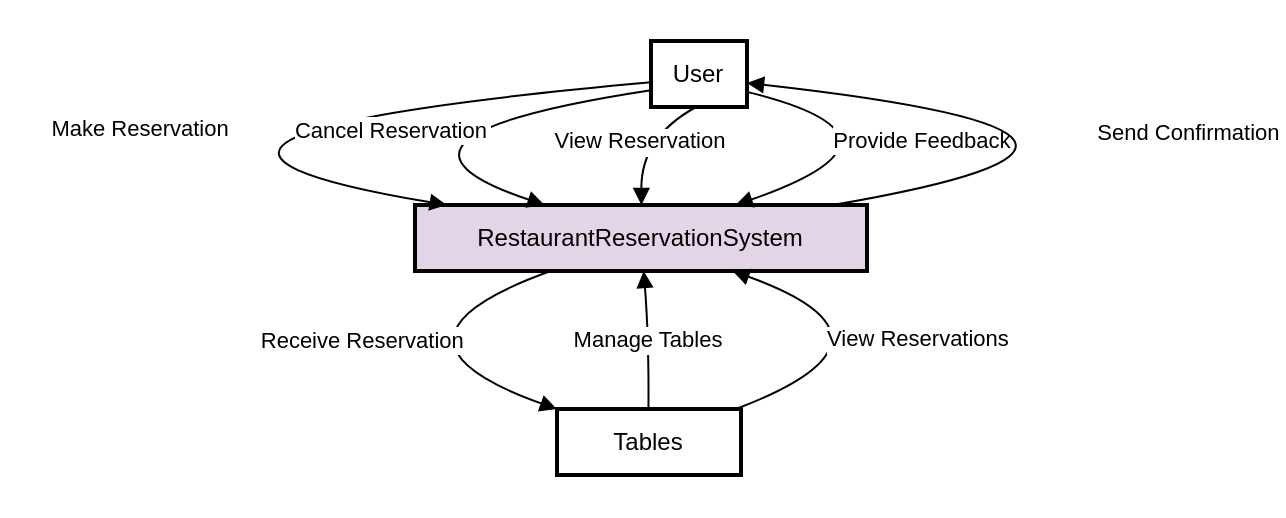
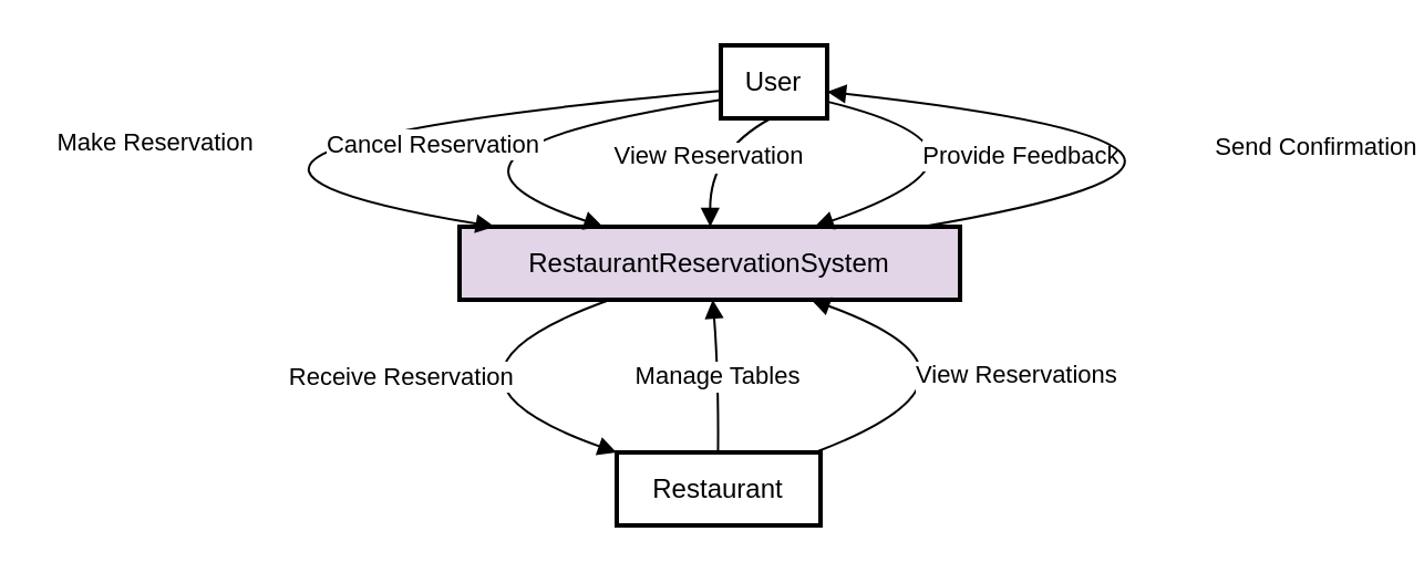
- <mxCell id="4" value="Tables" style="whiteSpace=wrap;strokeWidth=2;" vertex="1" parent="1"><mxGeometry x="278" y="204" width="92" height="33" as="geometry" /></mxCell>
+ <mxCell id="4" value="Restaurant" style="whiteSpace=wrap;strokeWidth=2;" vertex="1" parent="1"><mxGeometry x="278" y="204" width="92" height="33" as="geometry" /></mxCell>
